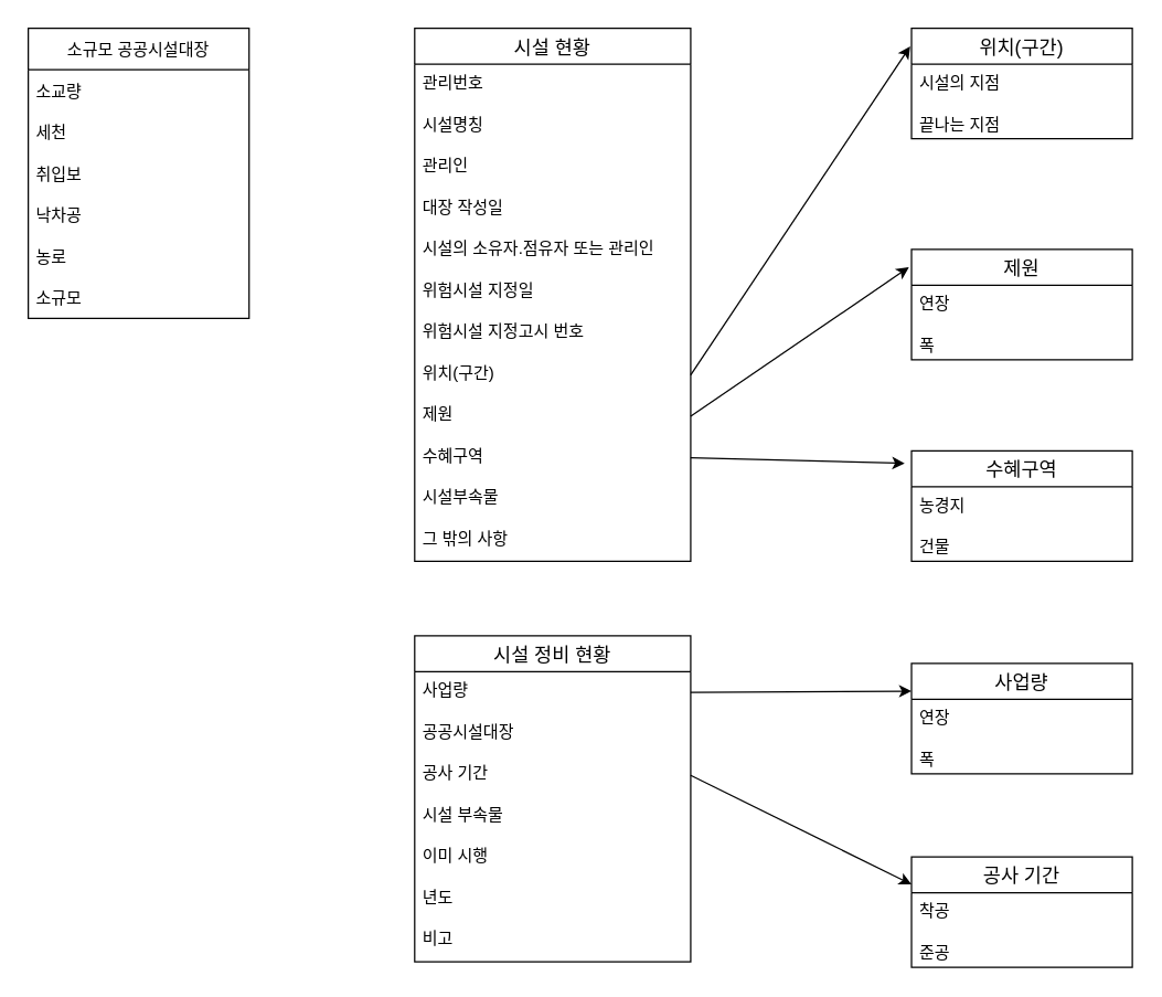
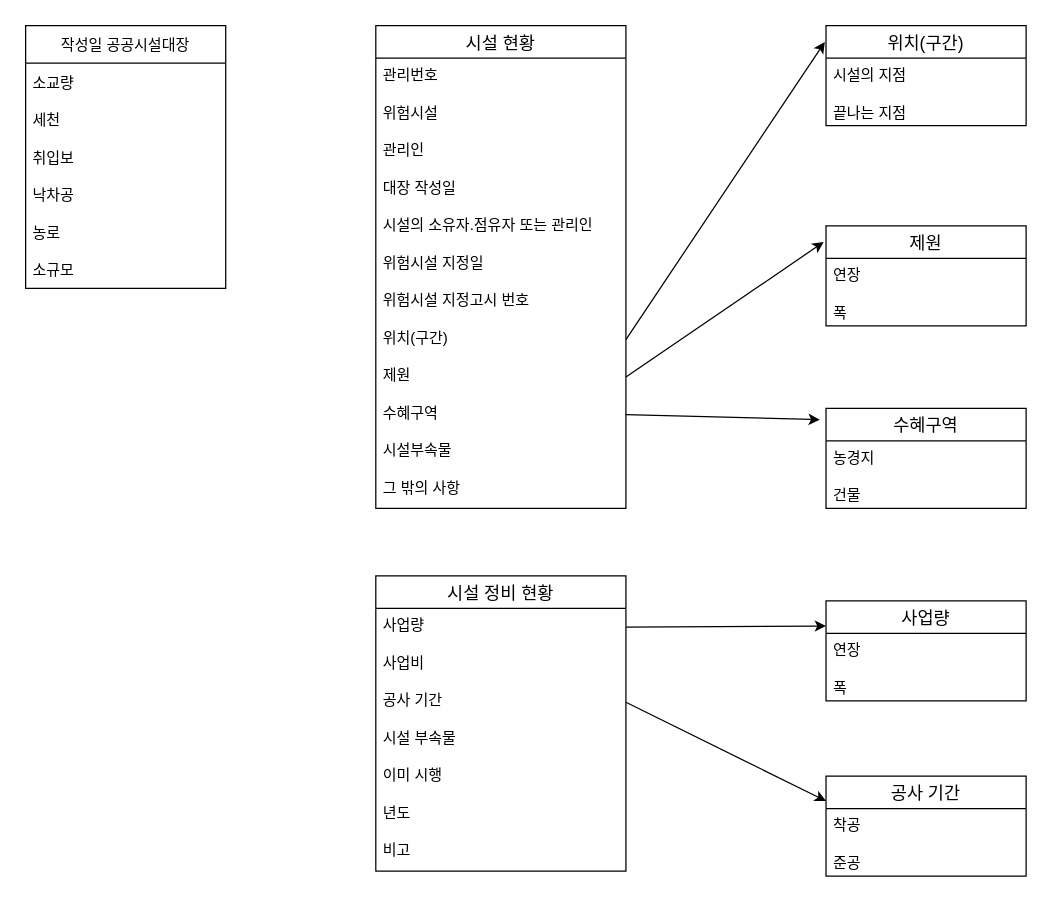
- <mxCell id="2" value="소규모 공공시설대장" style="swimlane;fontStyle=0;childLayout=stackLayout;horizontal=1;startSize=30;horizontalStack=0;resizeParent=1;resizeParentMax=0;resizeLast=0;collapsible=1;marginBottom=0;" parent="1" vertex="1"><mxGeometry x="20" y="20" width="160" height="210" as="geometry" /></mxCell>
+ <mxCell id="2" value="작성일 공공시설대장" style="swimlane;fontStyle=0;childLayout=stackLayout;horizontal=1;startSize=30;horizontalStack=0;resizeParent=1;resizeParentMax=0;resizeLast=0;collapsible=1;marginBottom=0;" parent="1" vertex="1"><mxGeometry x="20" y="20" width="160" height="210" as="geometry" /></mxCell>
- <mxCell id="11" value="시설명칭" style="text;strokeColor=none;fillColor=none;spacingLeft=4;spacingRight=4;overflow=hidden;rotatable=0;points=[[0,0.5],[1,0.5]];portConstraint=eastwest;fontSize=12;" parent="9" vertex="1"><mxGeometry y="56" width="200" height="30" as="geometry" /></mxCell>
+ <mxCell id="11" value="위험시설" style="text;strokeColor=none;fillColor=none;spacingLeft=4;spacingRight=4;overflow=hidden;rotatable=0;points=[[0,0.5],[1,0.5]];portConstraint=eastwest;fontSize=12;" parent="9" vertex="1"><mxGeometry y="56" width="200" height="30" as="geometry" /></mxCell>
- <mxCell id="33" value="공공시설대장" style="text;strokeColor=none;fillColor=none;spacingLeft=4;spacingRight=4;overflow=hidden;rotatable=0;points=[[0,0.5],[1,0.5]];portConstraint=eastwest;fontSize=12;" parent="31" vertex="1"><mxGeometry y="56" width="200" height="30" as="geometry" /></mxCell>
+ <mxCell id="33" value="사업비" style="text;strokeColor=none;fillColor=none;spacingLeft=4;spacingRight=4;overflow=hidden;rotatable=0;points=[[0,0.5],[1,0.5]];portConstraint=eastwest;fontSize=12;" parent="31" vertex="1"><mxGeometry y="56" width="200" height="30" as="geometry" /></mxCell>
